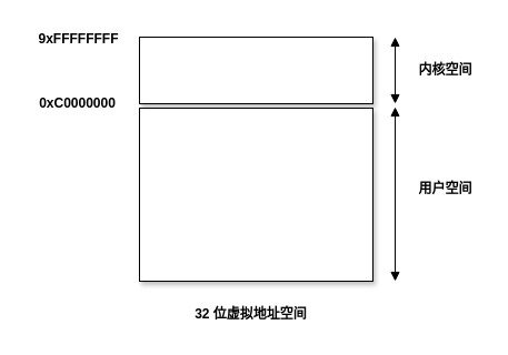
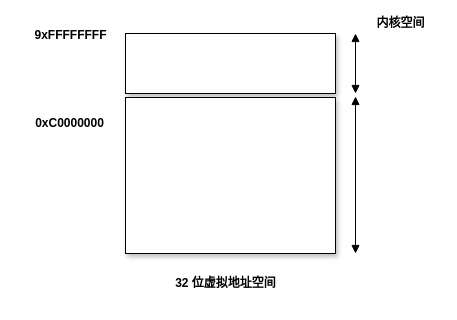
- <mxCell id="7" value="内核空间" style="text;html=1;align=center;verticalAlign=middle;resizable=0;points=[];autosize=1;strokeColor=none;fillColor=none;fontStyle=1" vertex="1" parent="1"><mxGeometry x="365" y="48" width="70" height="30" as="geometry" /></mxCell>
+ <mxCell id="7" value="内核空间" style="text;html=1;align=center;verticalAlign=middle;resizable=0;points=[];autosize=1;strokeColor=none;fillColor=none;fontStyle=1" vertex="1" parent="1"><mxGeometry x="365" y="8" width="70" height="30" as="geometry" /></mxCell>
- <mxCell id="4" value="0xC0000000" style="text;html=1;align=center;verticalAlign=middle;resizable=0;points=[];autosize=1;strokeColor=none;fillColor=none;fontStyle=1" vertex="1" parent="1"><mxGeometry x="24" y="78" width="90" height="30" as="geometry" /></mxCell>
+ <mxCell id="4" value="0xC0000000" style="text;html=1;align=center;verticalAlign=middle;resizable=0;points=[];autosize=1;strokeColor=none;fillColor=none;fontStyle=1" vertex="1" parent="1"><mxGeometry x="24" y="108" width="90" height="30" as="geometry" /></mxCell>
- <mxCell id="9" value="用户空间" style="text;html=1;align=center;verticalAlign=middle;resizable=0;points=[];autosize=1;strokeColor=none;fillColor=none;fontStyle=1" vertex="1" parent="1"><mxGeometry x="365" y="155" width="70" height="30" as="geometry" /></mxCell>
